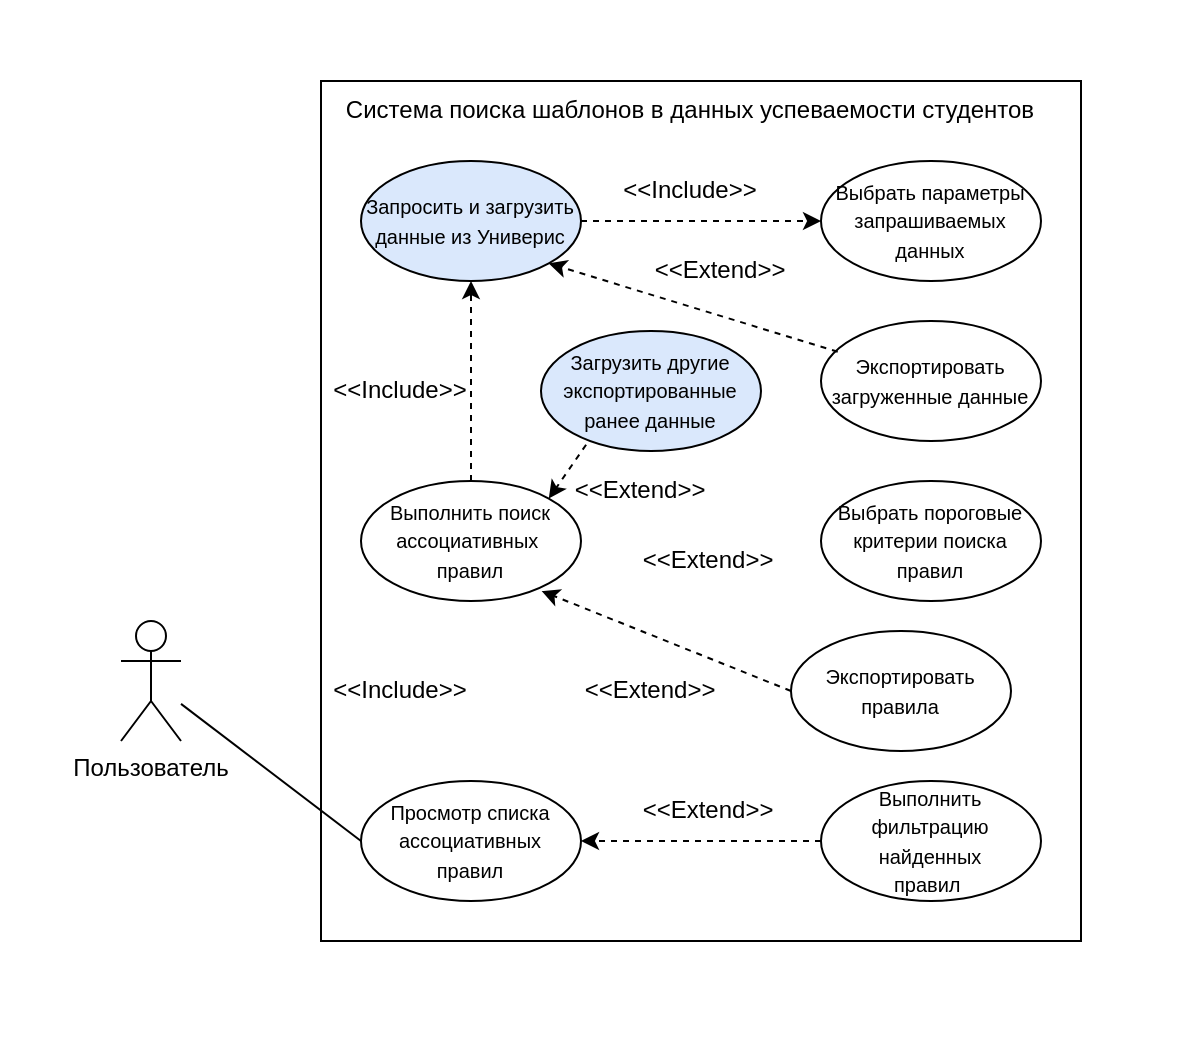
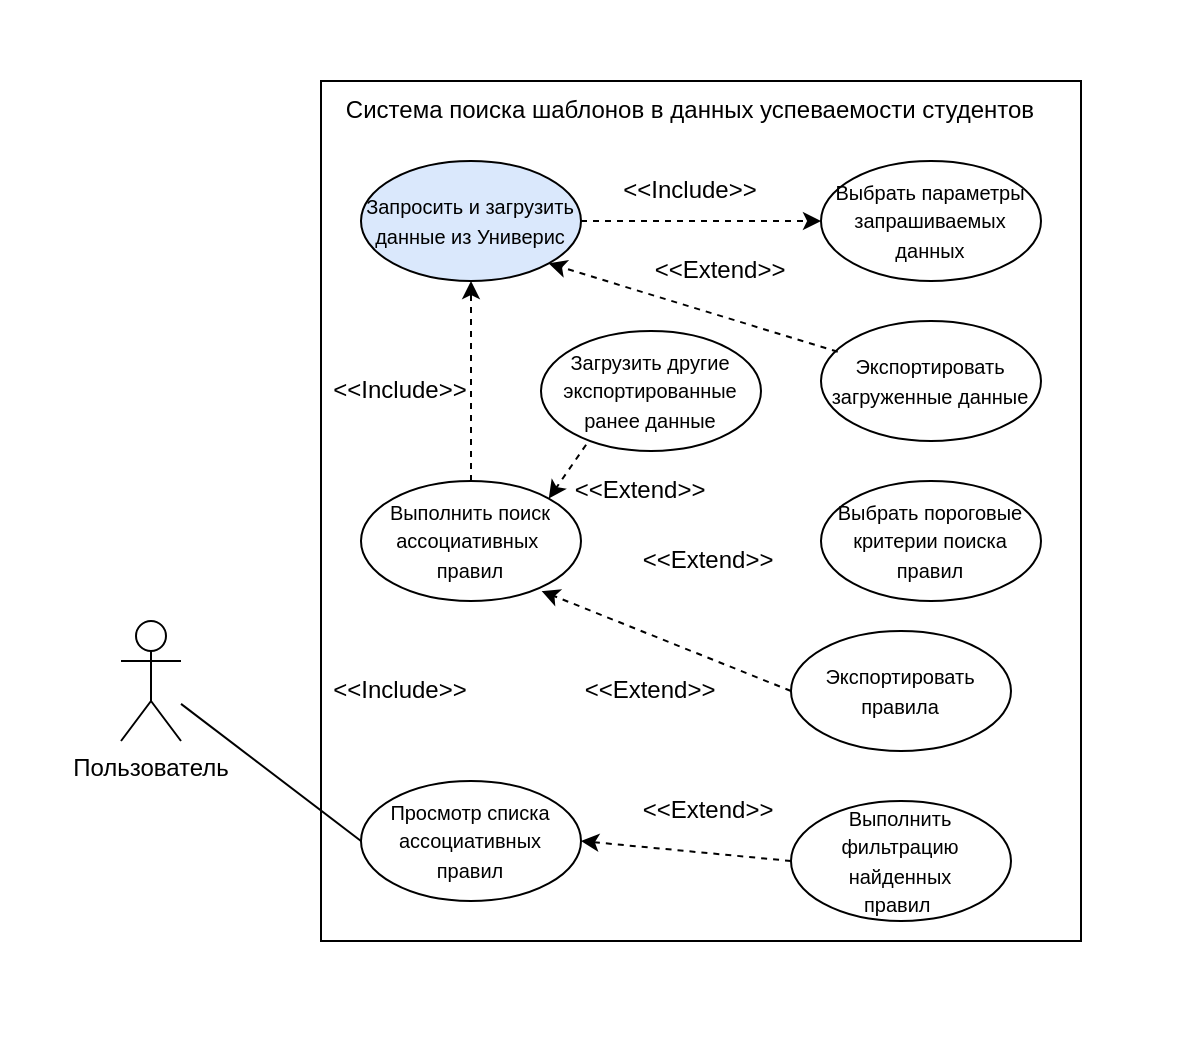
- <mxCell id="26" value="&lt;font style=&quot;font-size: 10px;&quot;&gt;Загрузить другие экспортированные ранее&amp;nbsp;данные&lt;/font&gt;" style="ellipse;whiteSpace=wrap;html=1;fillColor=#dae8fc;" parent="1" vertex="1"><mxGeometry x="270" y="165" width="110" height="60" as="geometry" /></mxCell>
+ <mxCell id="26" value="&lt;font style=&quot;font-size: 10px;&quot;&gt;Загрузить другие экспортированные ранее&amp;nbsp;данные&lt;/font&gt;" style="ellipse;whiteSpace=wrap;html=1;" parent="1" vertex="1"><mxGeometry x="270" y="165" width="110" height="60" as="geometry" /></mxCell>
- <mxCell id="6" value="&lt;font style=&quot;font-size: 10px;&quot;&gt;Выполнить фильтрацию найденных&lt;br&gt;правил&amp;nbsp;&lt;/font&gt;" style="ellipse;whiteSpace=wrap;html=1;movable=1;resizable=1;rotatable=1;deletable=1;editable=1;connectable=1;container=0;" parent="1" vertex="1"><mxGeometry x="410" y="390" width="110" height="60" as="geometry" /></mxCell>
+ <mxCell id="6" value="&lt;font style=&quot;font-size: 10px;&quot;&gt;Выполнить фильтрацию найденных&lt;br&gt;правил&amp;nbsp;&lt;/font&gt;" style="ellipse;whiteSpace=wrap;html=1;movable=1;resizable=1;rotatable=1;deletable=1;editable=1;connectable=1;container=0;" parent="1" vertex="1"><mxGeometry x="395" y="400" width="110" height="60" as="geometry" /></mxCell>
